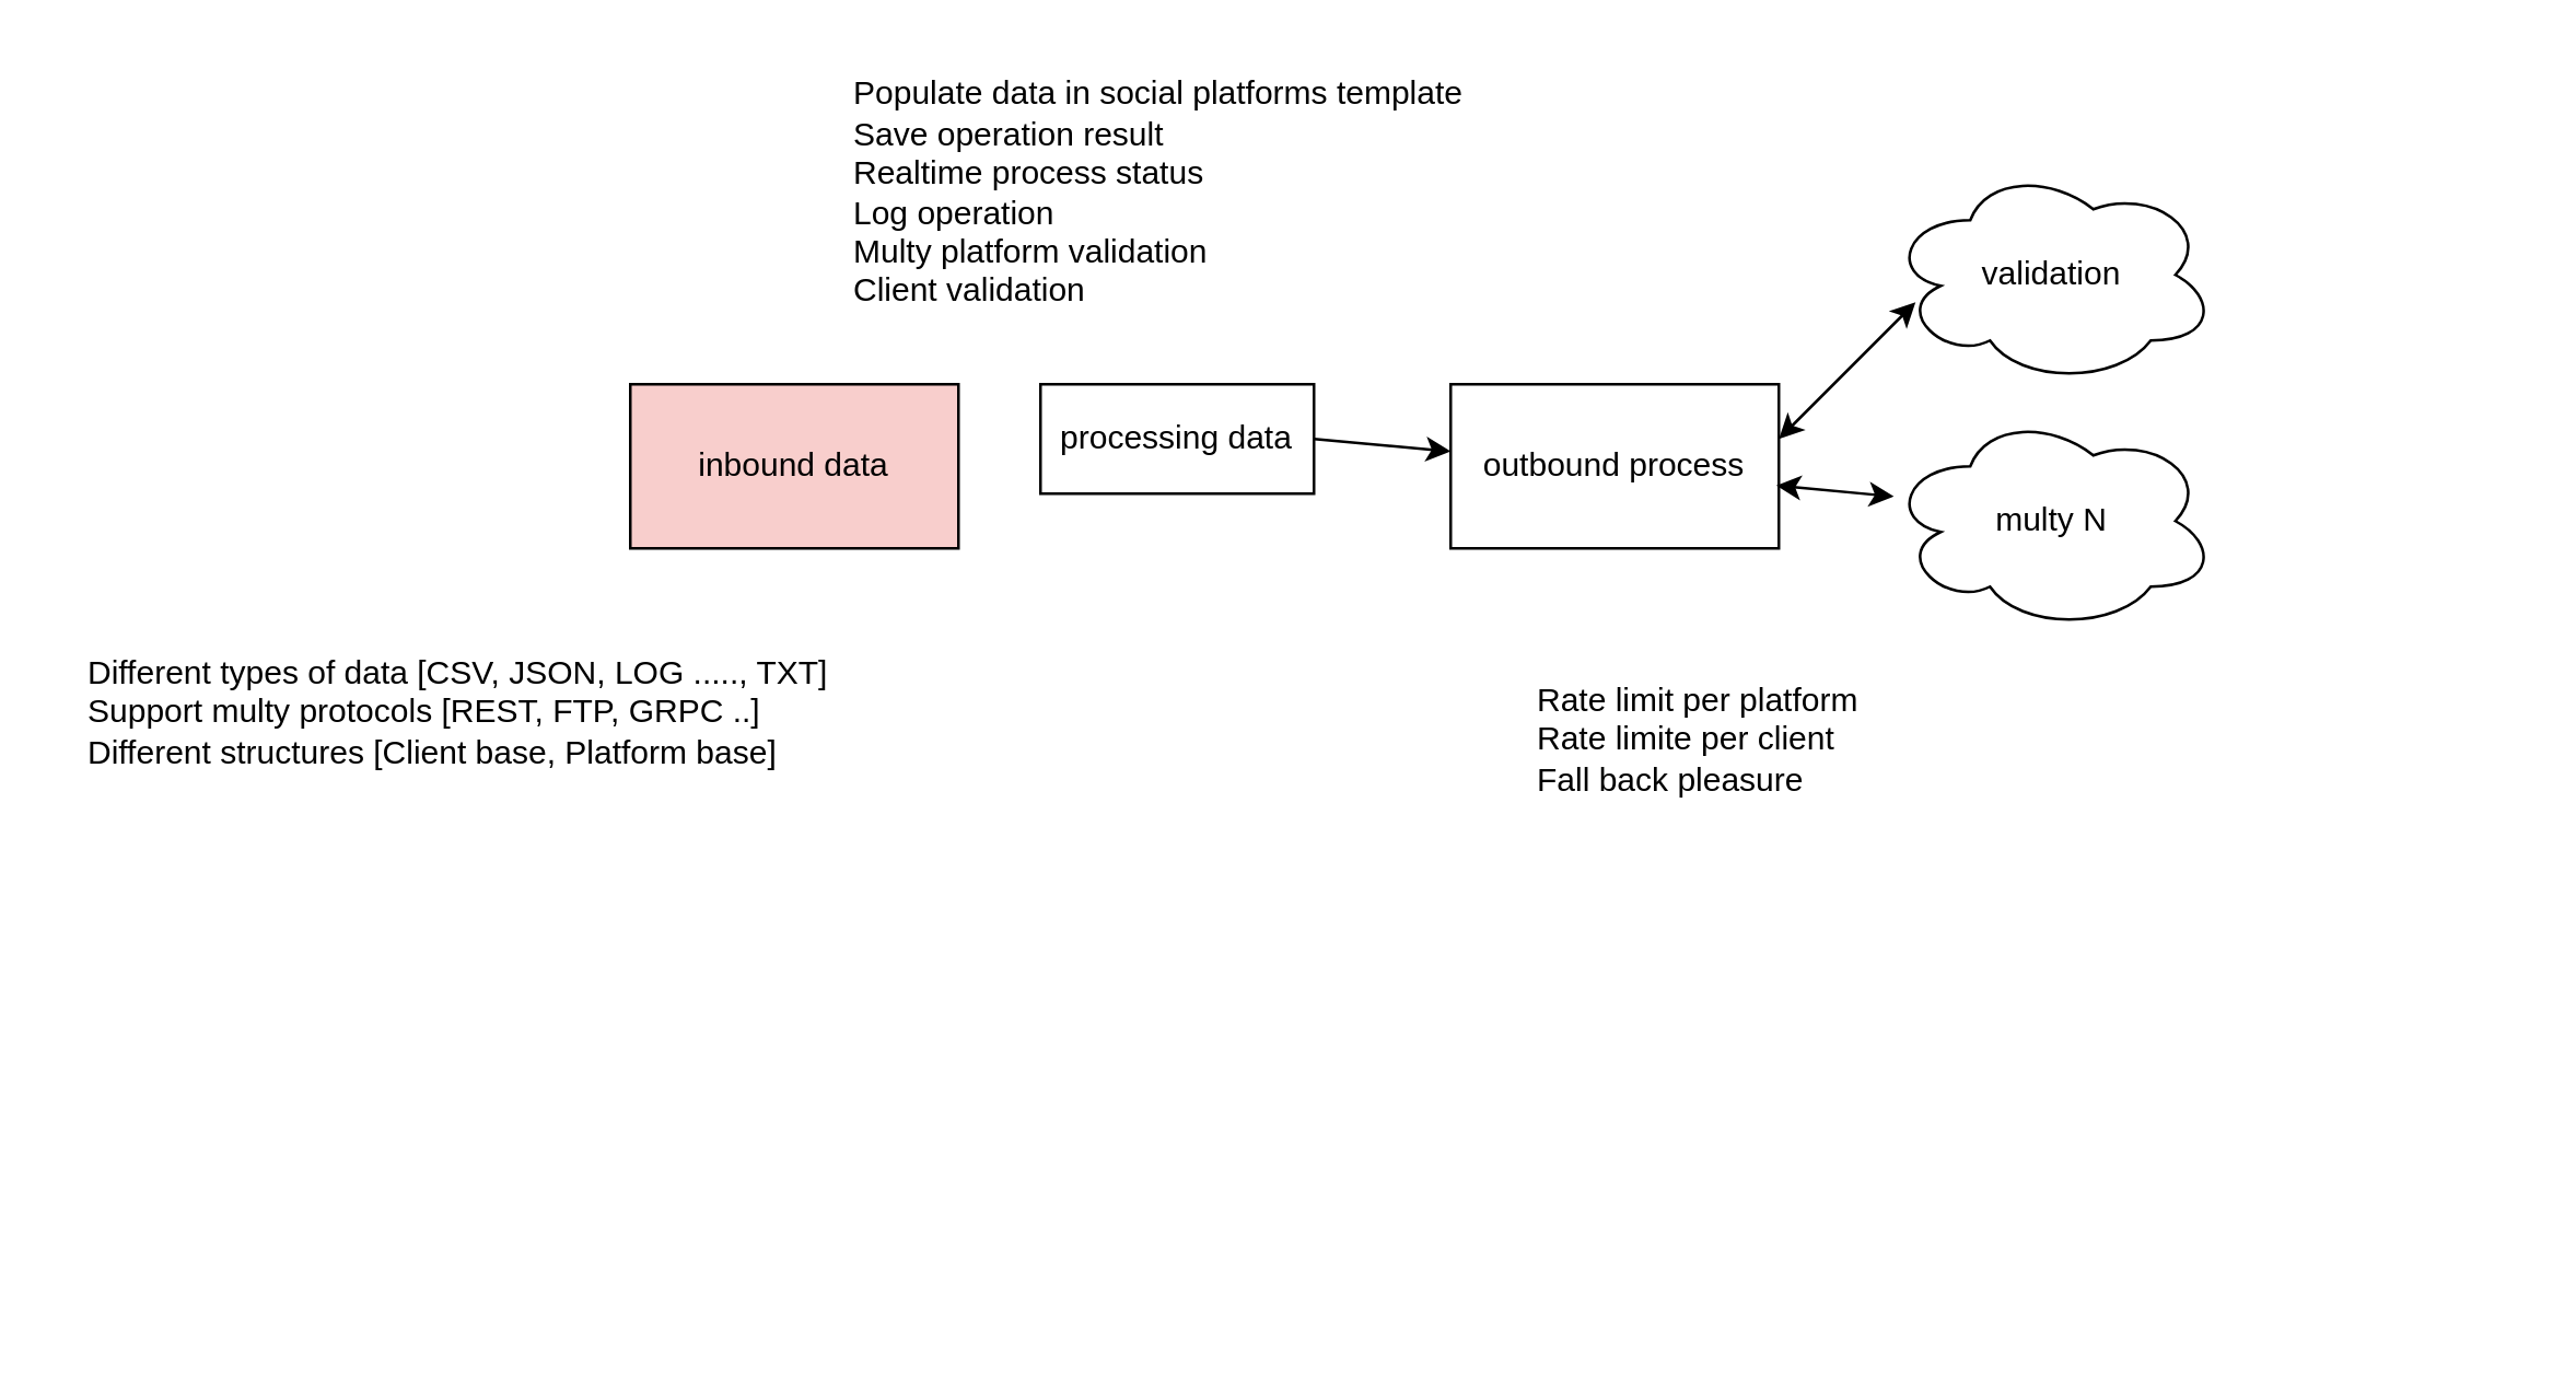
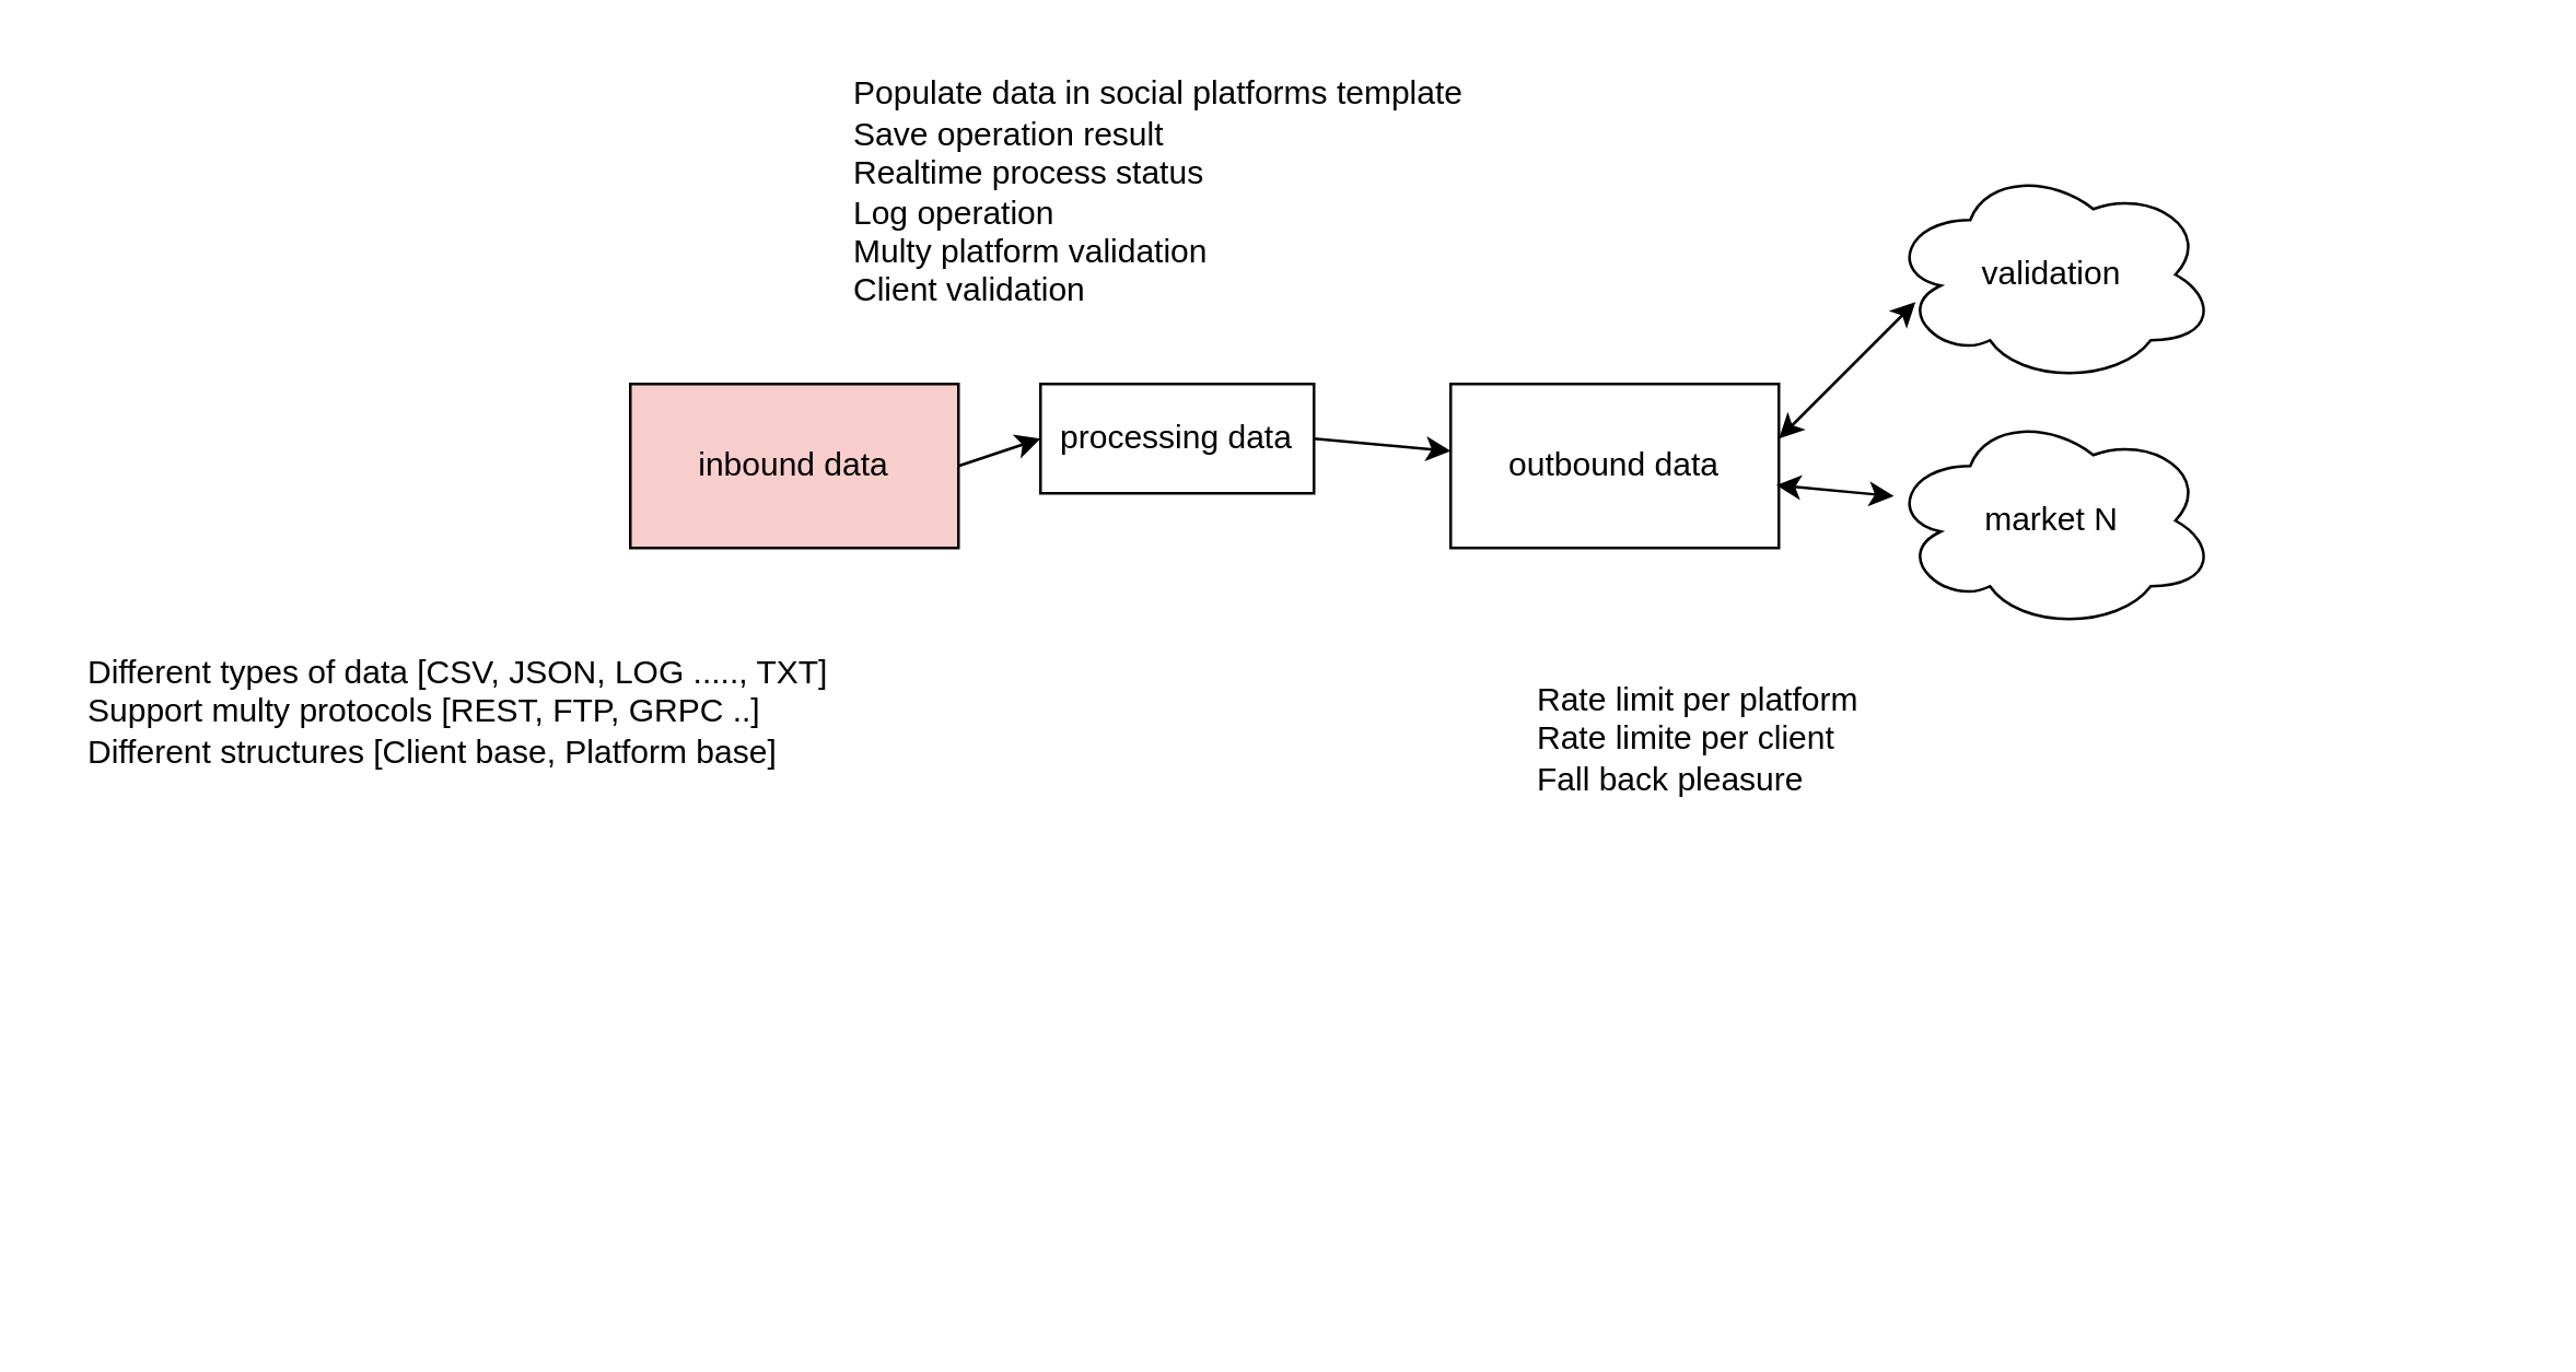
+ <mxCell id="7" value="" style="endArrow=classic;html=1;rounded=0;exitX=1;exitY=0.5;exitDx=0;exitDy=0;entryX=0;entryY=0.5;entryDx=0;entryDy=0;" edge="1" parent="1" source="2" target="3"><mxGeometry width="50" height="50" relative="1" as="geometry"><mxPoint x="330" y="290" as="sourcePoint" /><mxPoint x="380" y="240" as="targetPoint" /></mxGeometry></mxCell>
- <mxCell id="4" value="outbound process" style="rounded=0;whiteSpace=wrap;html=1;" vertex="1" parent="1"><mxGeometry x="530" y="140" width="120" height="60" as="geometry" /></mxCell>
+ <mxCell id="4" value="outbound data" style="rounded=0;whiteSpace=wrap;html=1;" vertex="1" parent="1"><mxGeometry x="530" y="140" width="120" height="60" as="geometry" /></mxCell>
- <mxCell id="6" value="multy N" style="ellipse;shape=cloud;whiteSpace=wrap;html=1;" vertex="1" parent="1"><mxGeometry x="690" y="150" width="120" height="80" as="geometry" /></mxCell>
+ <mxCell id="6" value="market N" style="ellipse;shape=cloud;whiteSpace=wrap;html=1;" vertex="1" parent="1"><mxGeometry x="690" y="150" width="120" height="80" as="geometry" /></mxCell>
